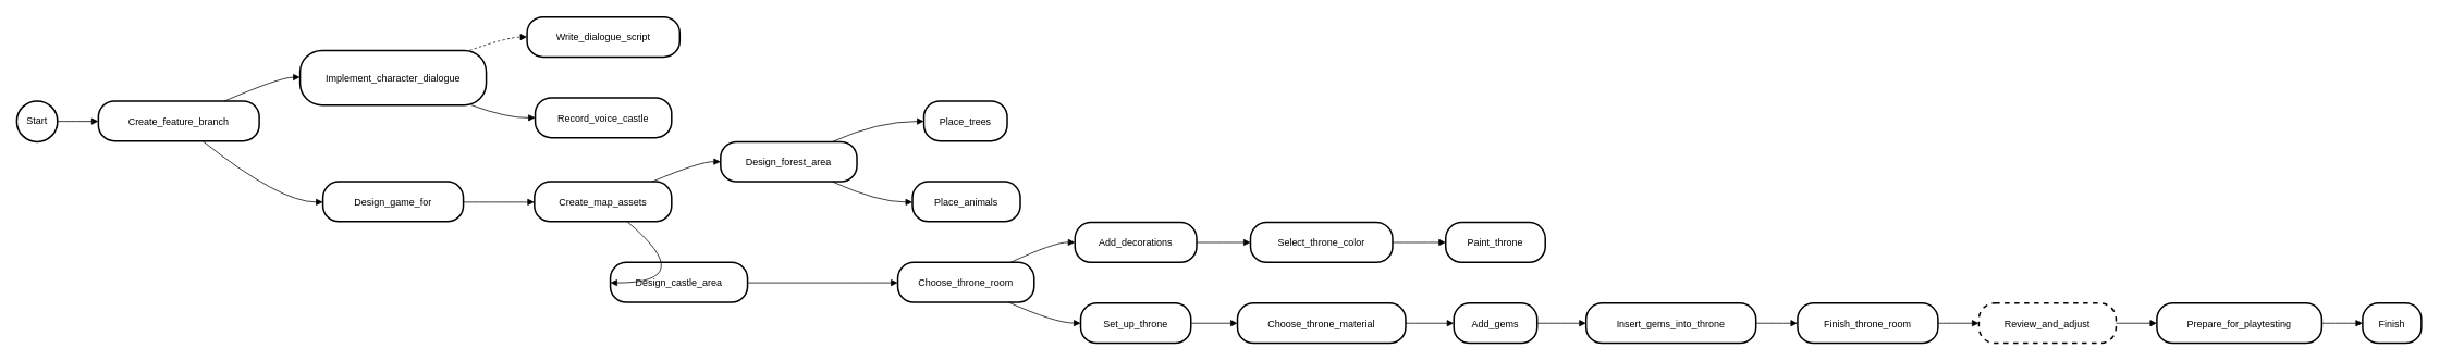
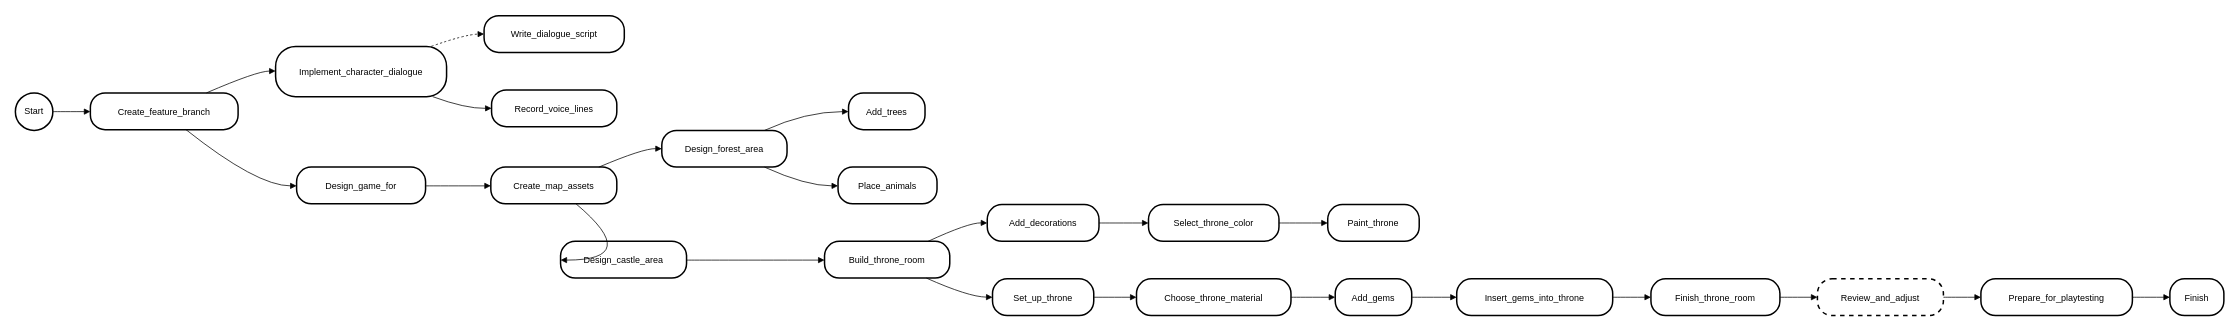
- <mxCell id="7" value="Record_voice_castle" style="rounded=1;arcSize=40;strokeWidth=2" vertex="1" parent="1"><mxGeometry x="655" y="119" width="167" height="49" as="geometry" /></mxCell>
+ <mxCell id="7" value="Record_voice_lines" style="rounded=1;arcSize=40;strokeWidth=2" vertex="1" parent="1"><mxGeometry x="655" y="119" width="167" height="49" as="geometry" /></mxCell>
- <mxCell id="11" value="Place_trees" style="rounded=1;arcSize=40;strokeWidth=2" vertex="1" parent="1"><mxGeometry x="1131" y="123" width="102" height="49" as="geometry" /></mxCell>
+ <mxCell id="11" value="Add_trees" style="rounded=1;arcSize=40;strokeWidth=2" vertex="1" parent="1"><mxGeometry x="1131" y="123" width="102" height="49" as="geometry" /></mxCell>
- <mxCell id="13" value="Choose_throne_room" style="rounded=1;arcSize=40;strokeWidth=2" vertex="1" parent="1"><mxGeometry x="1099" y="321" width="167" height="49" as="geometry" /></mxCell>
+ <mxCell id="13" value="Build_throne_room" style="rounded=1;arcSize=40;strokeWidth=2" vertex="1" parent="1"><mxGeometry x="1099" y="321" width="167" height="49" as="geometry" /></mxCell>
